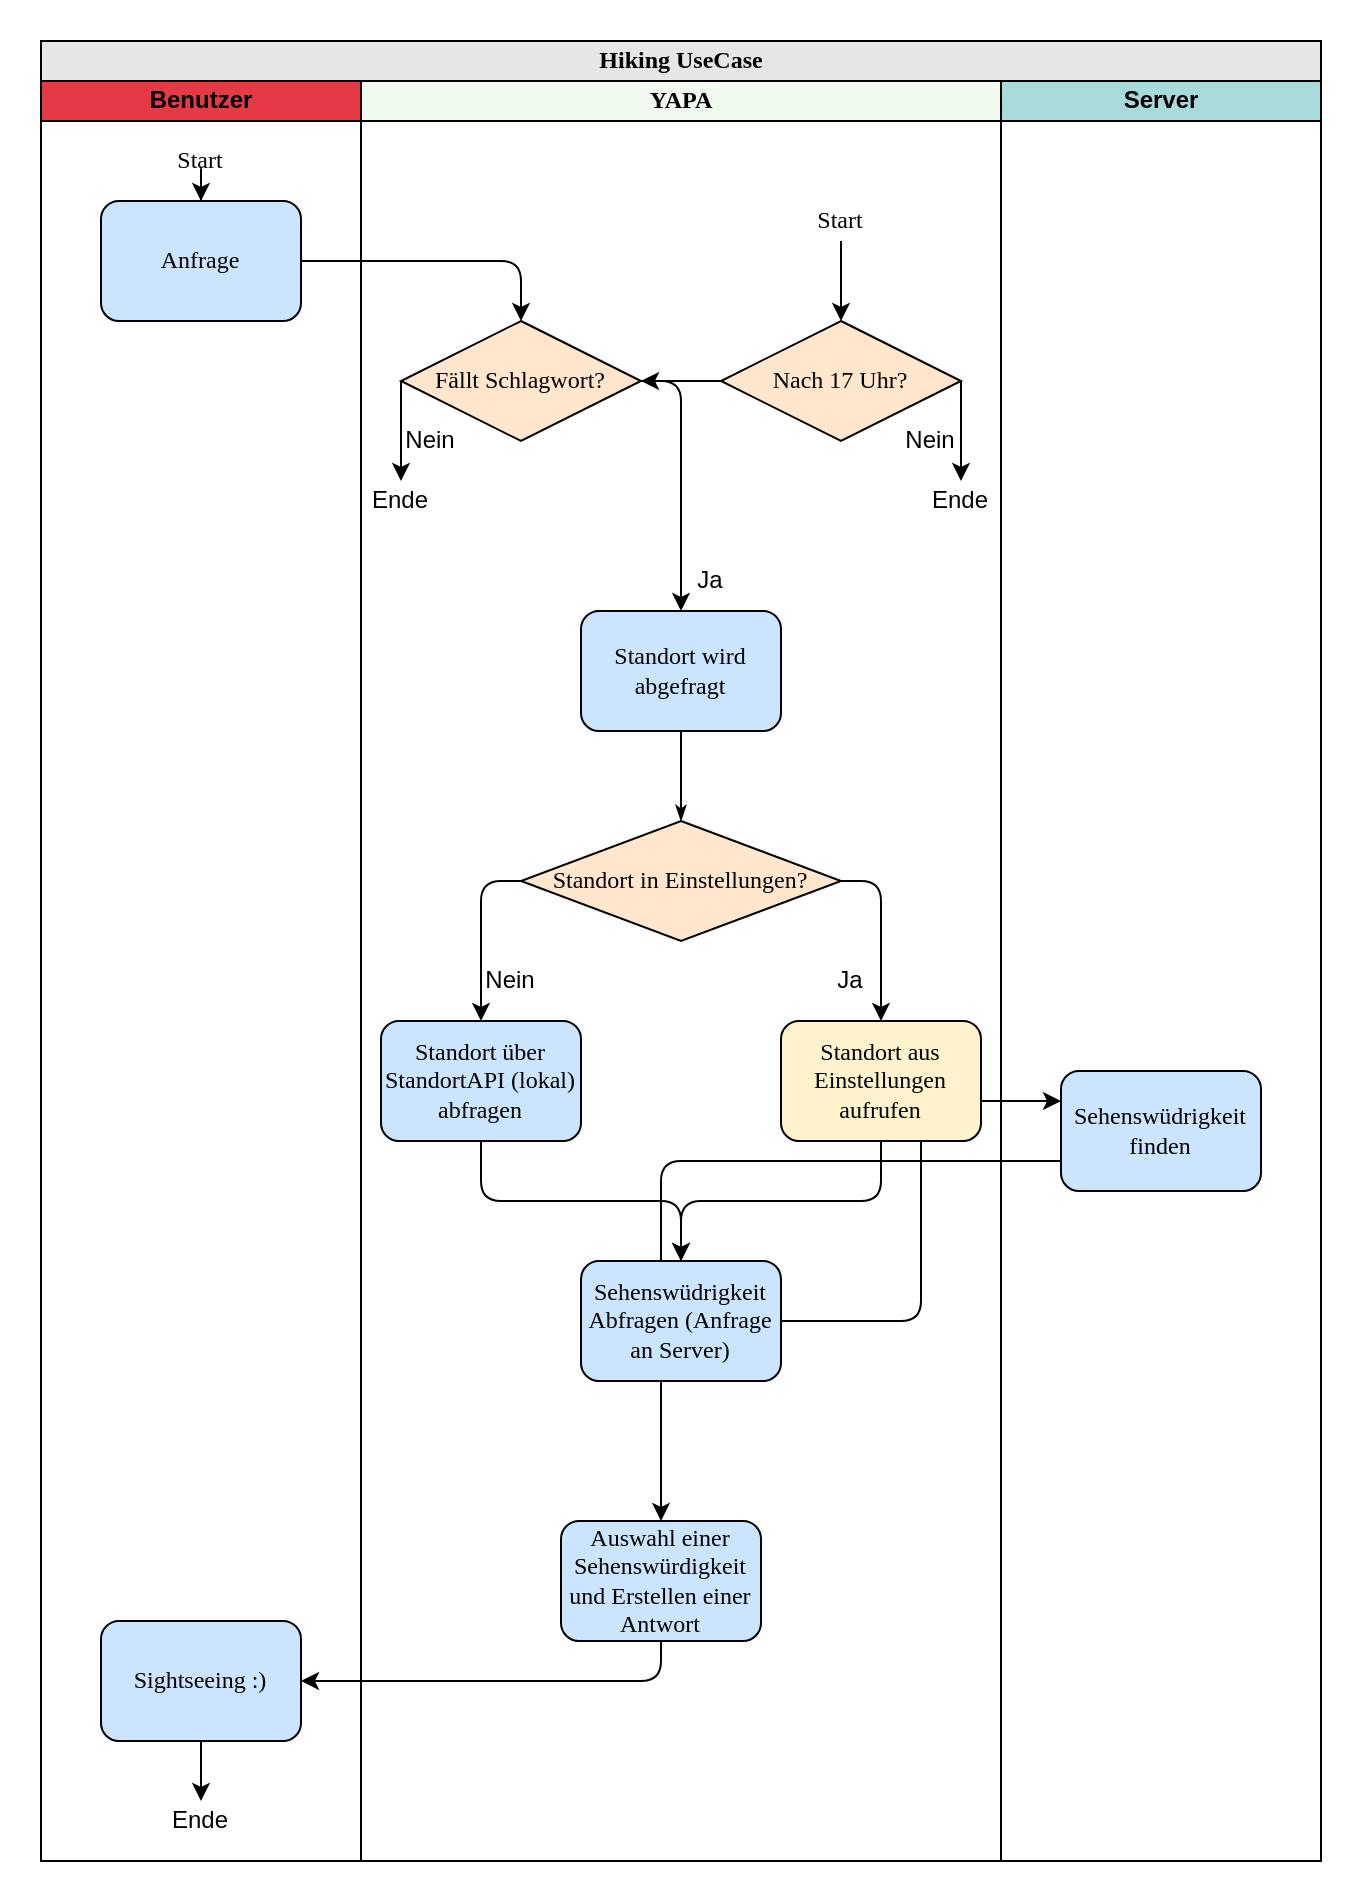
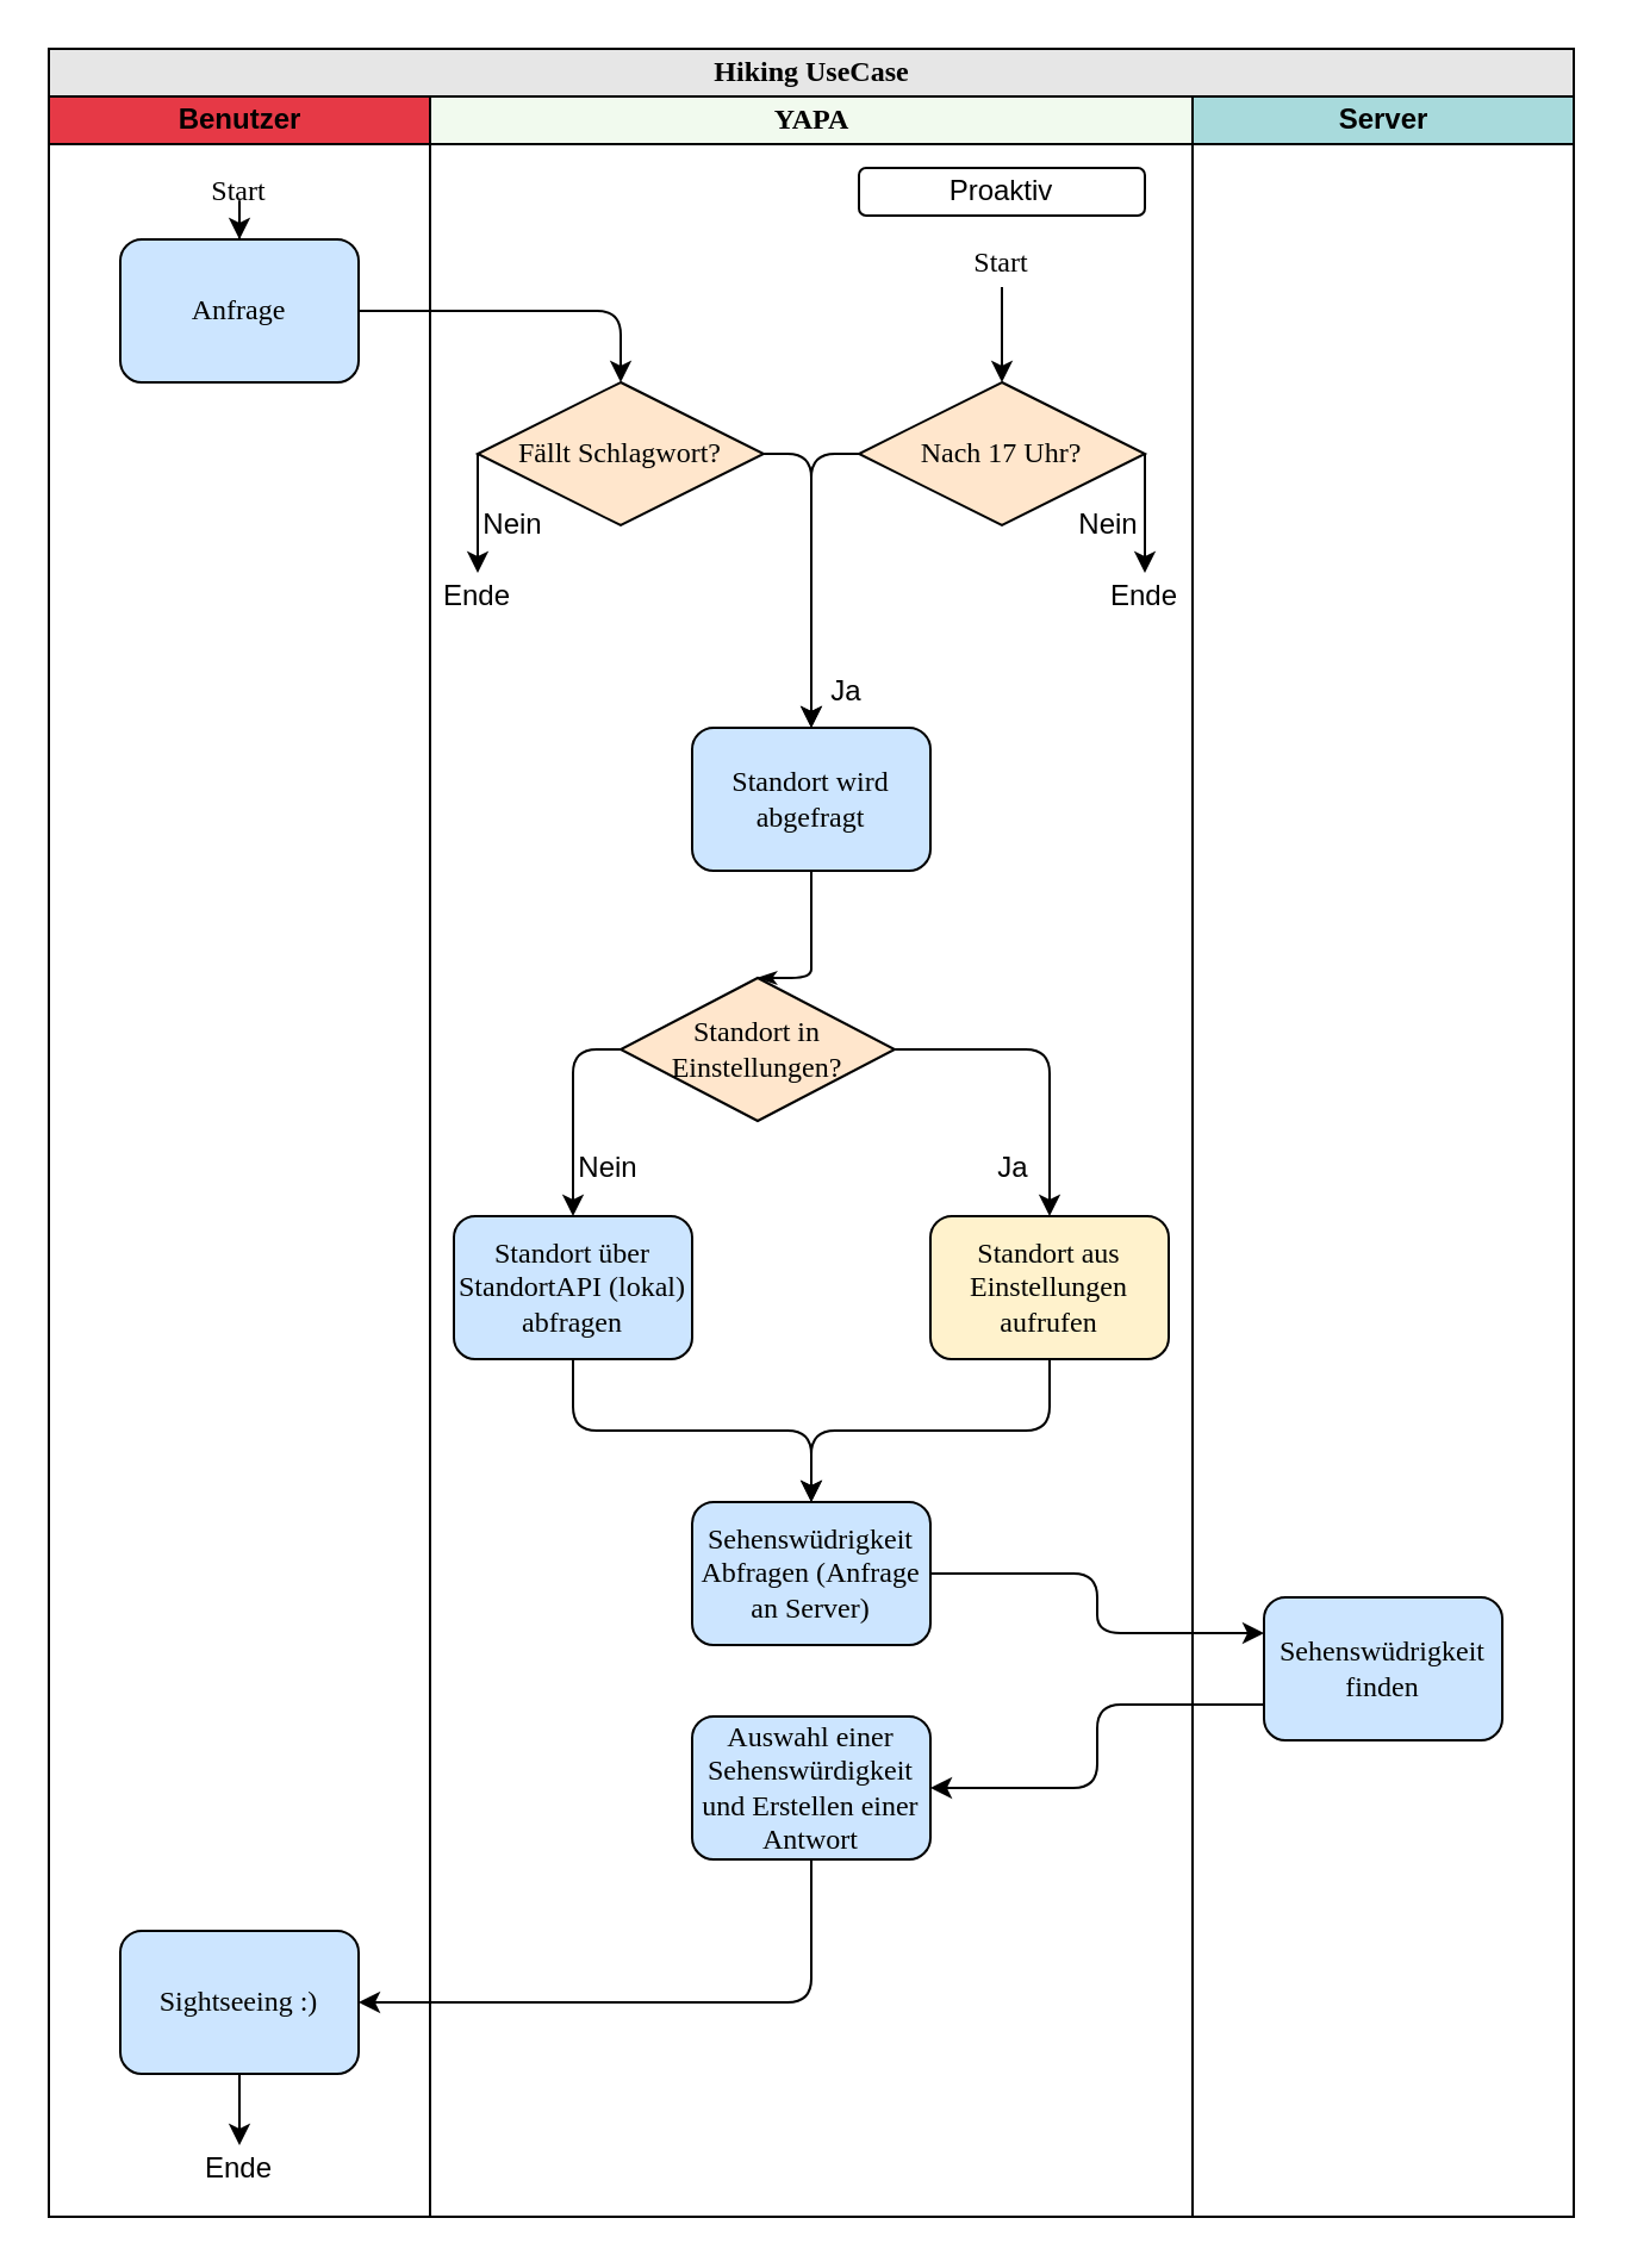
+ <mxCell id="40" value="Proaktiv" style="rounded=1;whiteSpace=wrap;html=1;fontSize=12;" vertex="1" parent="13"><mxGeometry x="180" y="30" width="120" height="20" as="geometry" /></mxCell>
- <mxCell id="30" style="edgeStyle=orthogonalEdgeStyle;rounded=1;orthogonalLoop=1;jettySize=auto;html=1;exitX=0;exitY=0.5;exitDx=0;exitDy=0;fontSize=12;" edge="1" parent="13" source="32" target="27"><mxGeometry relative="1" as="geometry" /></mxCell>
+ <mxCell id="30" style="edgeStyle=orthogonalEdgeStyle;rounded=1;orthogonalLoop=1;jettySize=auto;html=1;exitX=0;exitY=0.5;exitDx=0;exitDy=0;entryX=0.5;entryY=0;entryDx=0;entryDy=0;fontSize=12;" edge="1" parent="13" source="32" target="14"><mxGeometry relative="1" as="geometry" /></mxCell>
- <mxCell id="17" value="Standort in Einstellungen?" style="rhombus;whiteSpace=wrap;html=1;rounded=0;shadow=0;labelBackgroundColor=none;strokeWidth=1;fontFamily=Verdana;fontSize=12;align=center;fillColor=#FFE6CC;" parent="13" vertex="1"><mxGeometry x="80" y="370" width="160" height="60" as="geometry" /></mxCell>
+ <mxCell id="17" value="Standort in Einstellungen?" style="rhombus;whiteSpace=wrap;html=1;rounded=0;shadow=0;labelBackgroundColor=none;strokeWidth=1;fontFamily=Verdana;fontSize=12;align=center;fillColor=#FFE6CC;" parent="13" vertex="1"><mxGeometry x="80" y="370" width="115" height="60" as="geometry" /></mxCell>
- <mxCell id="42" value="&lt;font style=&quot;font-size: 12px&quot;&gt;Sehenswüdrigkeit finden&lt;br&gt;&lt;/font&gt;" style="rounded=1;whiteSpace=wrap;html=1;shadow=0;labelBackgroundColor=none;strokeWidth=1;fontFamily=Verdana;fontSize=8;align=center;fillColor=#CCE5FF;" vertex="1" parent="41"><mxGeometry x="30" y="495" width="100" height="60" as="geometry" /></mxCell>
+ <mxCell id="42" value="&lt;font style=&quot;font-size: 12px&quot;&gt;Sehenswüdrigkeit finden&lt;br&gt;&lt;/font&gt;" style="rounded=1;whiteSpace=wrap;html=1;shadow=0;labelBackgroundColor=none;strokeWidth=1;fontFamily=Verdana;fontSize=8;align=center;fillColor=#CCE5FF;" vertex="1" parent="41"><mxGeometry x="30" y="630" width="100" height="60" as="geometry" /></mxCell>
- <mxCell id="24" value="&lt;font style=&quot;font-size: 12px&quot;&gt;Auswahl einer Sehenswürdigkeit und Erstellen einer Antwort&lt;/font&gt;" style="rounded=1;whiteSpace=wrap;html=1;shadow=0;labelBackgroundColor=none;strokeWidth=1;fontFamily=Verdana;fontSize=8;align=center;fillColor=#CCE5FF;" vertex="1" parent="13"><mxGeometry x="100" y="720" width="100" height="60" as="geometry" /></mxCell>
+ <mxCell id="24" value="&lt;font style=&quot;font-size: 12px&quot;&gt;Auswahl einer Sehenswürdigkeit und Erstellen einer Antwort&lt;/font&gt;" style="rounded=1;whiteSpace=wrap;html=1;shadow=0;labelBackgroundColor=none;strokeWidth=1;fontFamily=Verdana;fontSize=8;align=center;fillColor=#CCE5FF;" vertex="1" parent="13"><mxGeometry x="110" y="680" width="100" height="60" as="geometry" /></mxCell>
